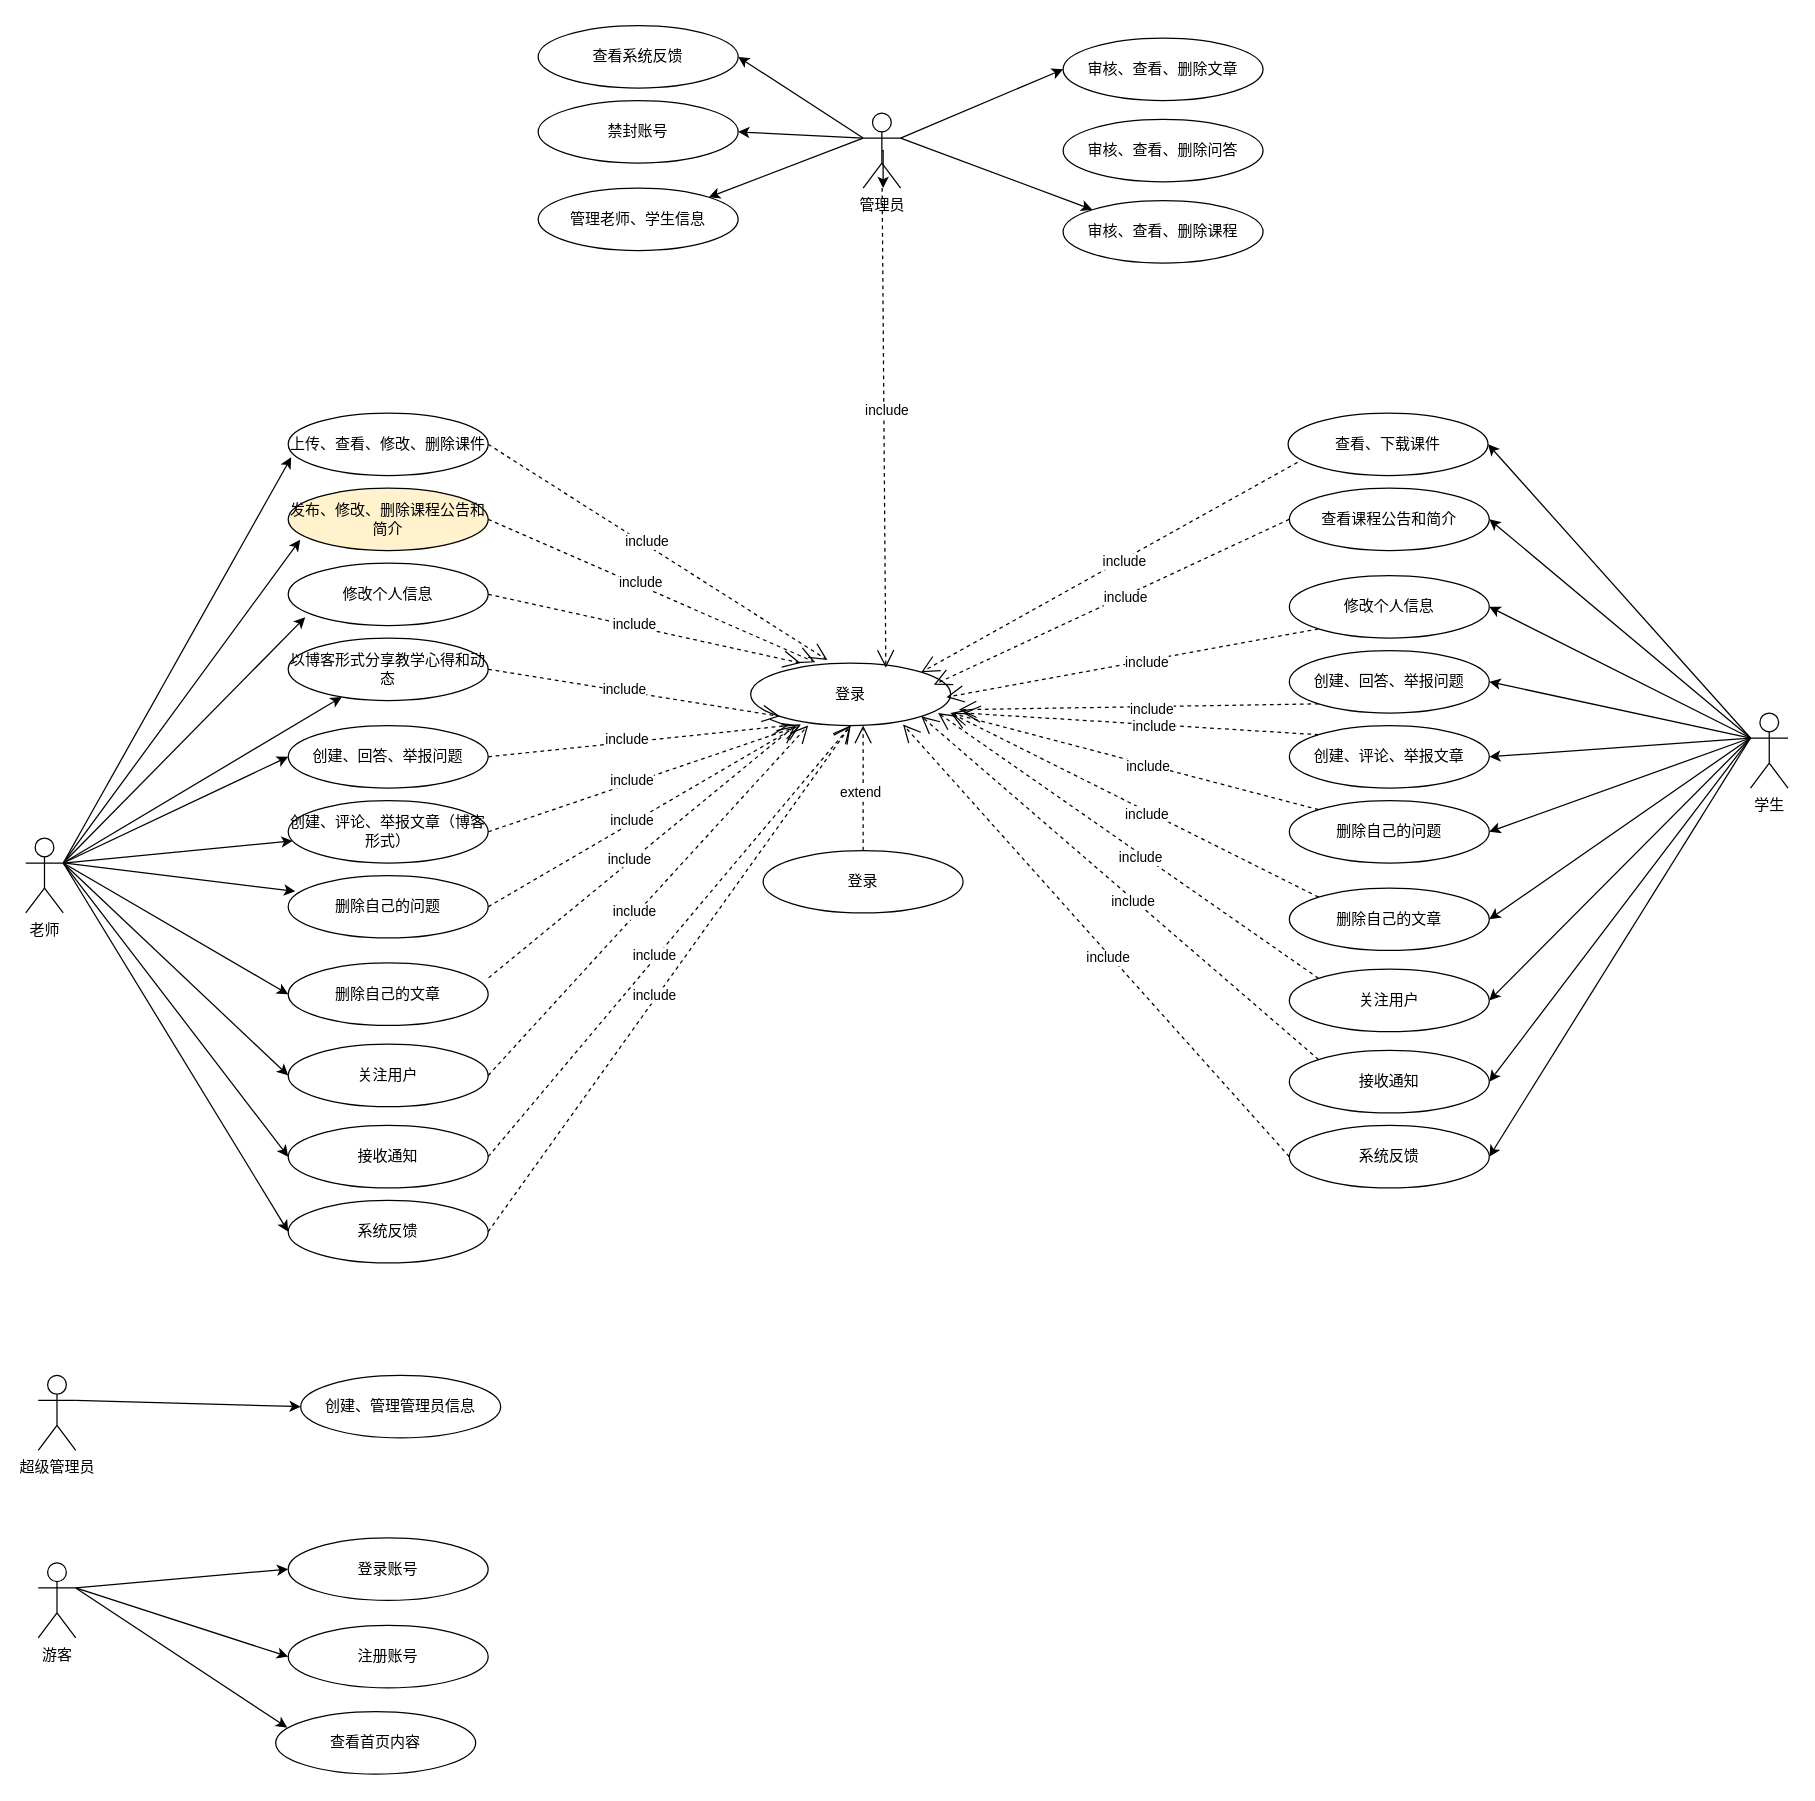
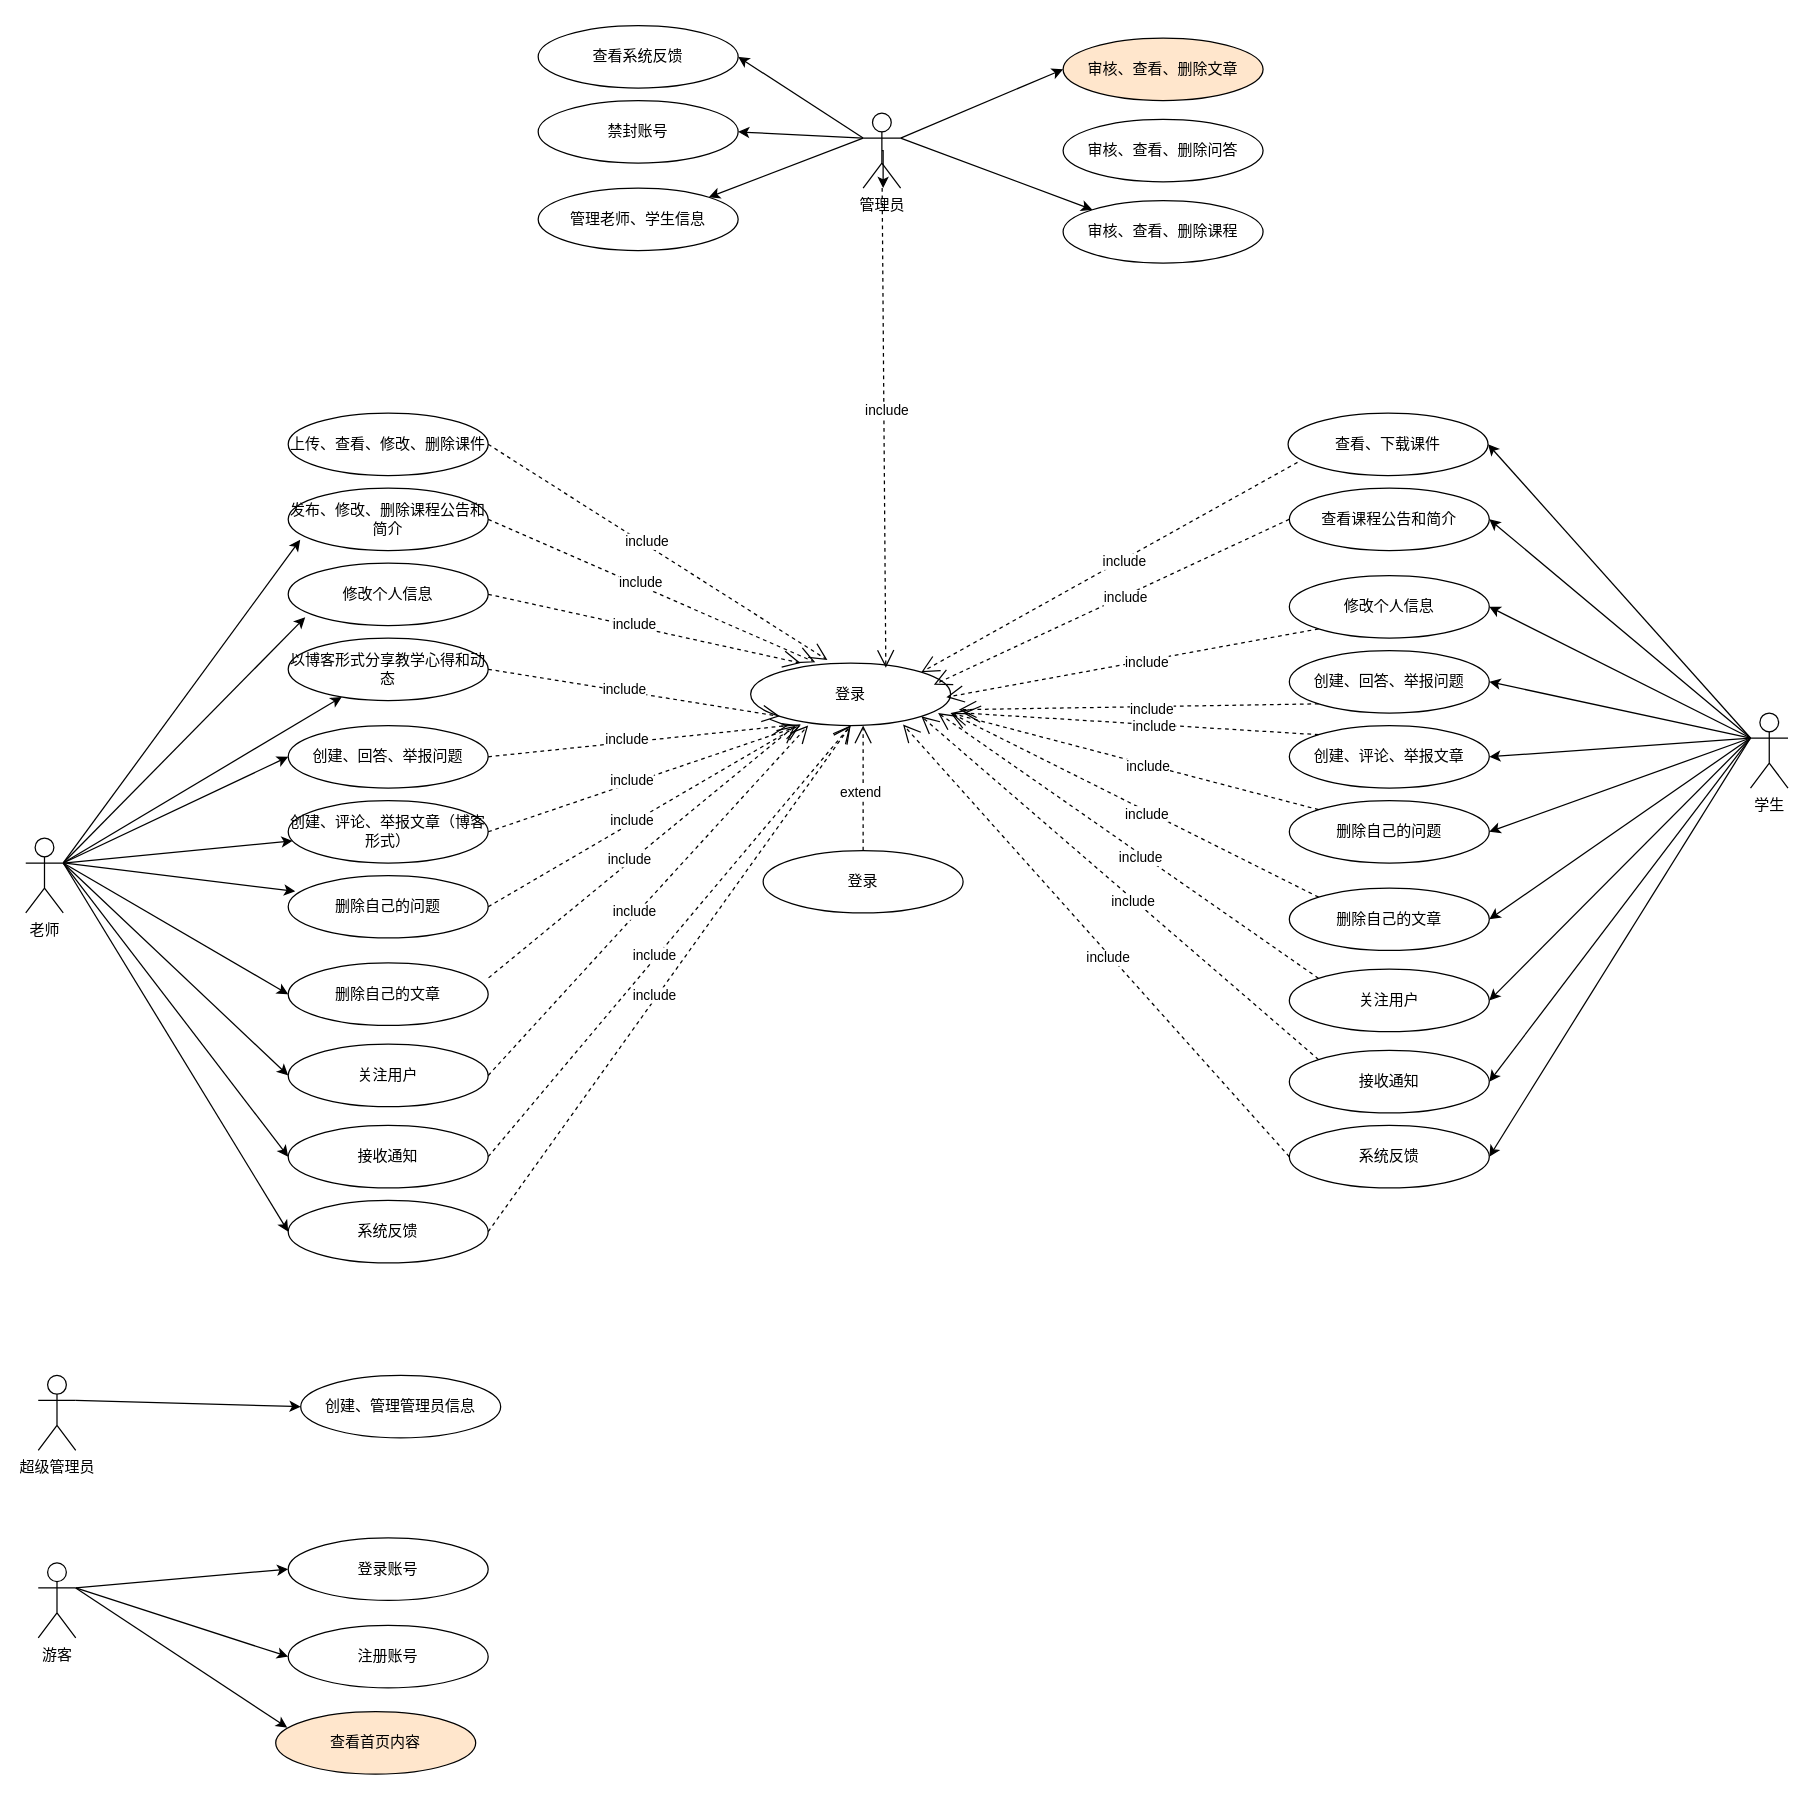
- <mxCell id="69" value="审核、查看、删除文章" style="ellipse;whiteSpace=wrap;html=1;" vertex="1" parent="1"><mxGeometry x="850" y="30" width="160" height="50" as="geometry" /></mxCell>
+ <mxCell id="69" value="审核、查看、删除文章" style="ellipse;whiteSpace=wrap;html=1;fillColor=#ffe6cc;" vertex="1" parent="1"><mxGeometry x="850" y="30" width="160" height="50" as="geometry" /></mxCell>
- <mxCell id="4" value="发布、修改、删除课程公告和简介" style="ellipse;whiteSpace=wrap;html=1;fillColor=#fff2cc;" vertex="1" parent="1"><mxGeometry x="230" y="390" width="160" height="50" as="geometry" /></mxCell>
+ <mxCell id="4" value="发布、修改、删除课程公告和简介" style="ellipse;whiteSpace=wrap;html=1;" vertex="1" parent="1"><mxGeometry x="230" y="390" width="160" height="50" as="geometry" /></mxCell>
- <mxCell id="14" value="" style="endArrow=classic;html=1;exitX=1;exitY=0.333;exitDx=0;exitDy=0;exitPerimeter=0;entryX=0.015;entryY=0.707;entryDx=0;entryDy=0;entryPerimeter=0;" edge="1" parent="1" source="2" target="3"><mxGeometry width="50" height="50" relative="1" as="geometry"><mxPoint x="220" y="480" as="sourcePoint" /><mxPoint x="270" y="430" as="targetPoint" /></mxGeometry></mxCell>
- <mxCell id="91" value="查看首页内容" style="ellipse;whiteSpace=wrap;html=1;" vertex="1" parent="1"><mxGeometry x="220" y="1369" width="160" height="50" as="geometry" /></mxCell>
+ <mxCell id="91" value="查看首页内容" style="ellipse;whiteSpace=wrap;html=1;fillColor=#ffe6cc;" vertex="1" parent="1"><mxGeometry x="220" y="1369" width="160" height="50" as="geometry" /></mxCell>
